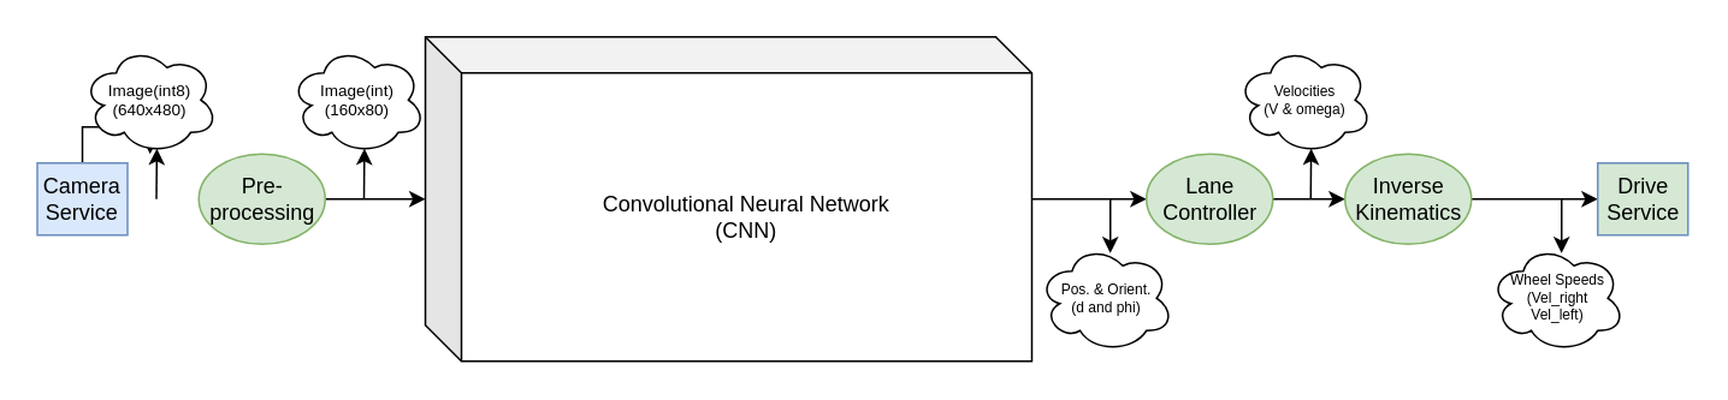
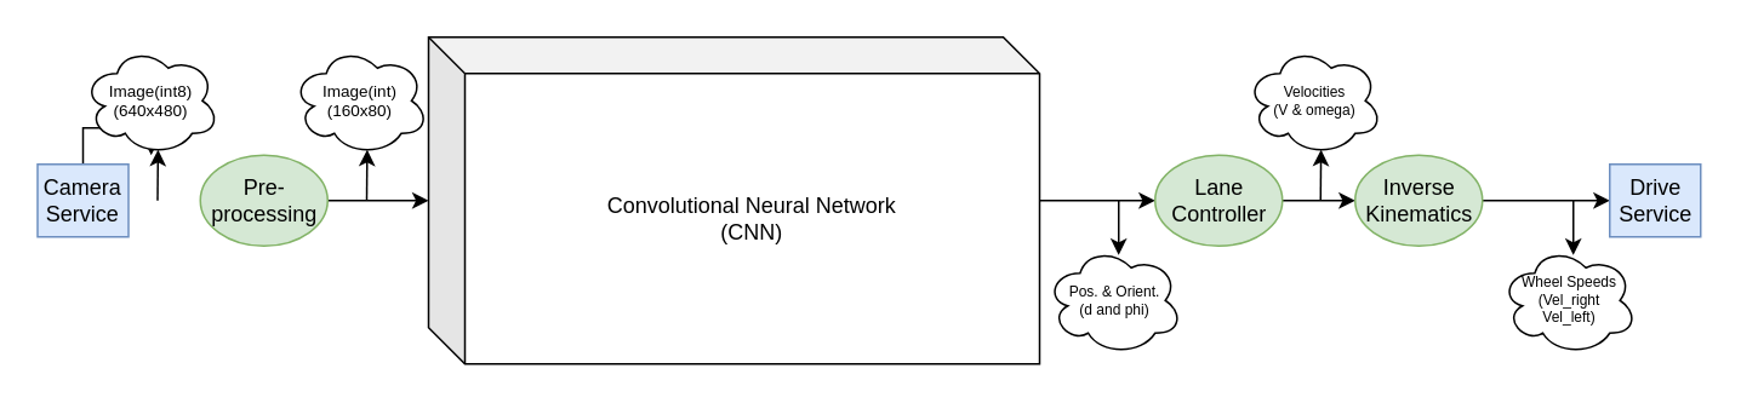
- <mxCell id="14" value="Drive Service&lt;br&gt;" style="rounded=0;whiteSpace=wrap;html=1;fillColor=#d5e8d4;strokeColor=#6c8ebf;" vertex="1" parent="1"><mxGeometry x="884.5" y="90" width="50" height="40" as="geometry" /></mxCell>
+ <mxCell id="14" value="Drive Service&lt;br&gt;" style="rounded=0;whiteSpace=wrap;html=1;fillColor=#dae8fc;strokeColor=#6c8ebf;" vertex="1" parent="1"><mxGeometry x="884.5" y="90" width="50" height="40" as="geometry" /></mxCell>
